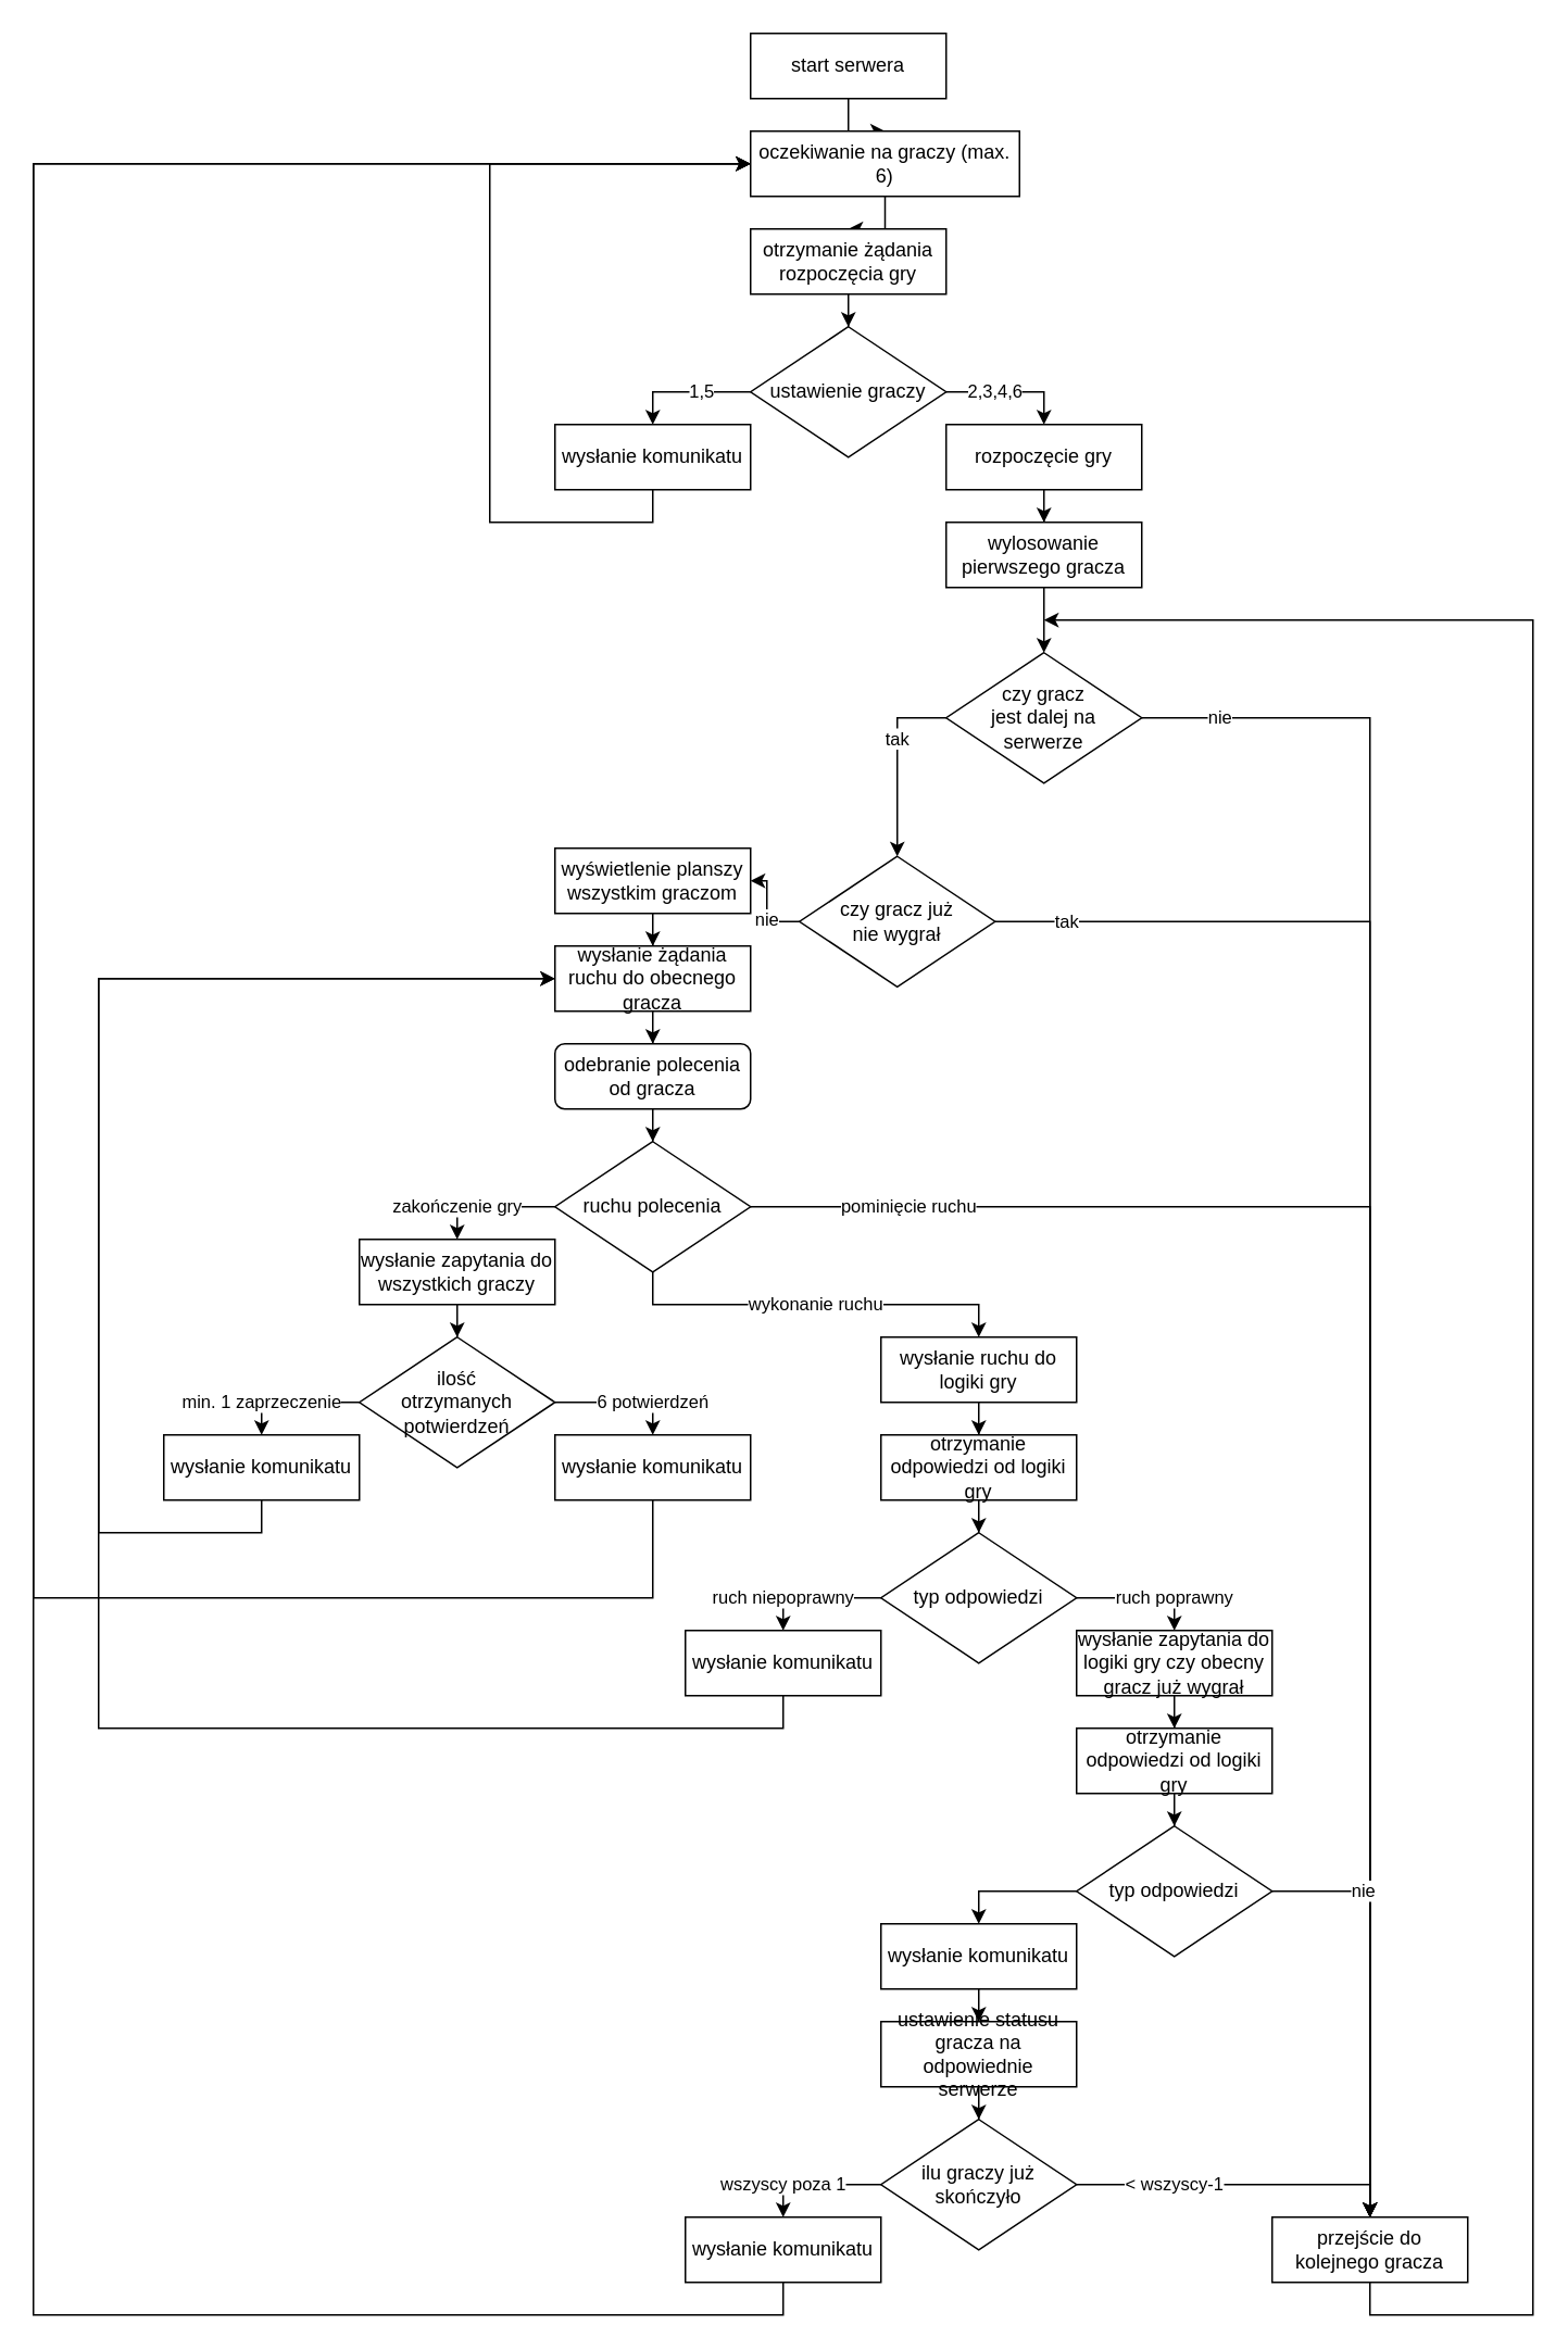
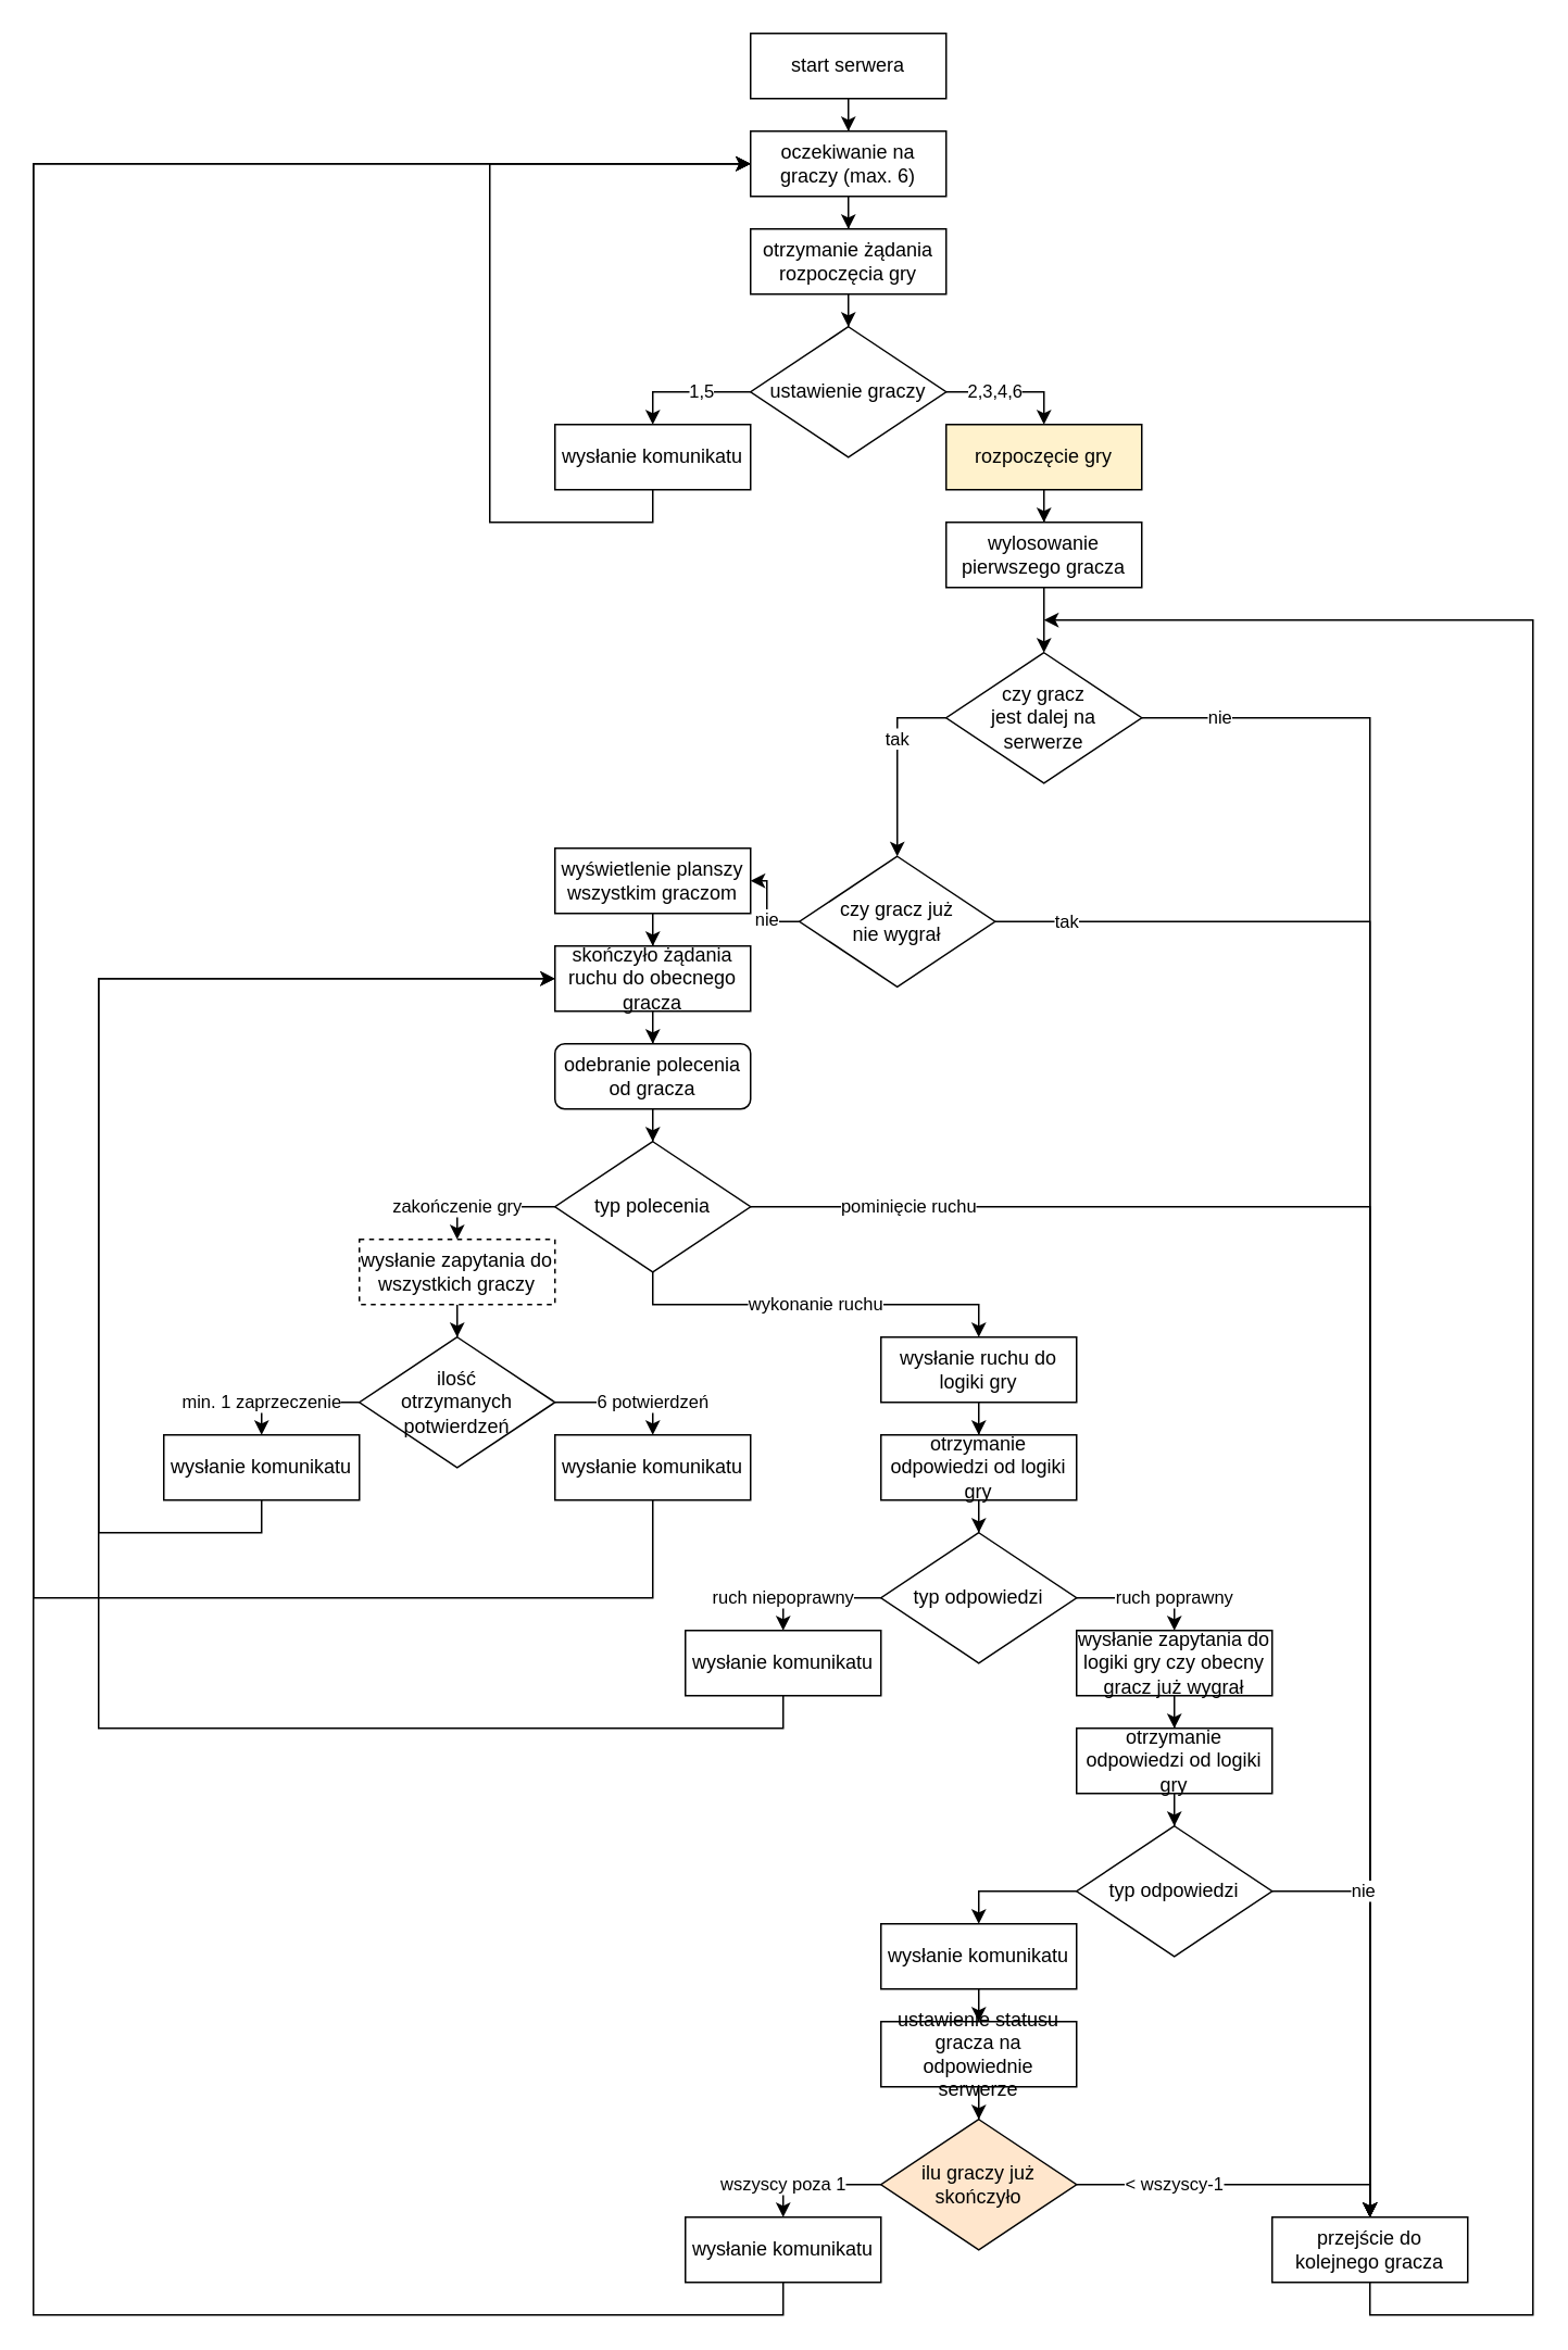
- <mxCell id="5" value="oczekiwanie na graczy (max. 6)" style="whiteSpace=wrap;html=1;rounded=0;" vertex="1" parent="1"><mxGeometry x="460" y="80" width="165" height="40" as="geometry" /></mxCell>
+ <mxCell id="5" value="oczekiwanie na graczy (max. 6)" style="whiteSpace=wrap;html=1;rounded=0;" vertex="1" parent="1"><mxGeometry x="460" y="80" width="120" height="40" as="geometry" /></mxCell>
- <mxCell id="14" value="rozpoczęcie gry" style="whiteSpace=wrap;html=1;rounded=0;" vertex="1" parent="1"><mxGeometry x="580" y="260" width="120" height="40" as="geometry" /></mxCell>
+ <mxCell id="14" value="rozpoczęcie gry" style="whiteSpace=wrap;html=1;rounded=0;fillColor=#fff2cc;" vertex="1" parent="1"><mxGeometry x="580" y="260" width="120" height="40" as="geometry" /></mxCell>
- <mxCell id="28" value="wysłanie żądania ruchu do obecnego gracza" style="whiteSpace=wrap;html=1;rounded=0;" vertex="1" parent="1"><mxGeometry x="340" y="580" width="120" height="40" as="geometry" /></mxCell>
+ <mxCell id="28" value="skończyło żądania ruchu do obecnego gracza" style="whiteSpace=wrap;html=1;rounded=0;" vertex="1" parent="1"><mxGeometry x="340" y="580" width="120" height="40" as="geometry" /></mxCell>
- <mxCell id="34" value="ruchu polecenia" style="rhombus;whiteSpace=wrap;html=1;rounded=0;" vertex="1" parent="1"><mxGeometry x="340" y="700" width="120" height="80" as="geometry" /></mxCell>
+ <mxCell id="34" value="typ polecenia" style="rhombus;whiteSpace=wrap;html=1;rounded=0;" vertex="1" parent="1"><mxGeometry x="340" y="700" width="120" height="80" as="geometry" /></mxCell>
- <mxCell id="36" value="wysłanie zapytania do wszystkich graczy" style="whiteSpace=wrap;html=1;rounded=0;" vertex="1" parent="1"><mxGeometry x="220" y="760" width="120" height="40" as="geometry" /></mxCell>
+ <mxCell id="36" value="wysłanie zapytania do wszystkich graczy" style="whiteSpace=wrap;html=1;rounded=0;dashed=1;" vertex="1" parent="1"><mxGeometry x="220" y="760" width="120" height="40" as="geometry" /></mxCell>
- <mxCell id="64" value="ilu graczy już &lt;br&gt;skończyło" style="rhombus;whiteSpace=wrap;html=1;rounded=0;" vertex="1" parent="1"><mxGeometry x="540" y="1300" width="120" height="80" as="geometry" /></mxCell>
+ <mxCell id="64" value="ilu graczy już &lt;br&gt;skończyło" style="rhombus;whiteSpace=wrap;html=1;rounded=0;fillColor=#ffe6cc;" vertex="1" parent="1"><mxGeometry x="540" y="1300" width="120" height="80" as="geometry" /></mxCell>
